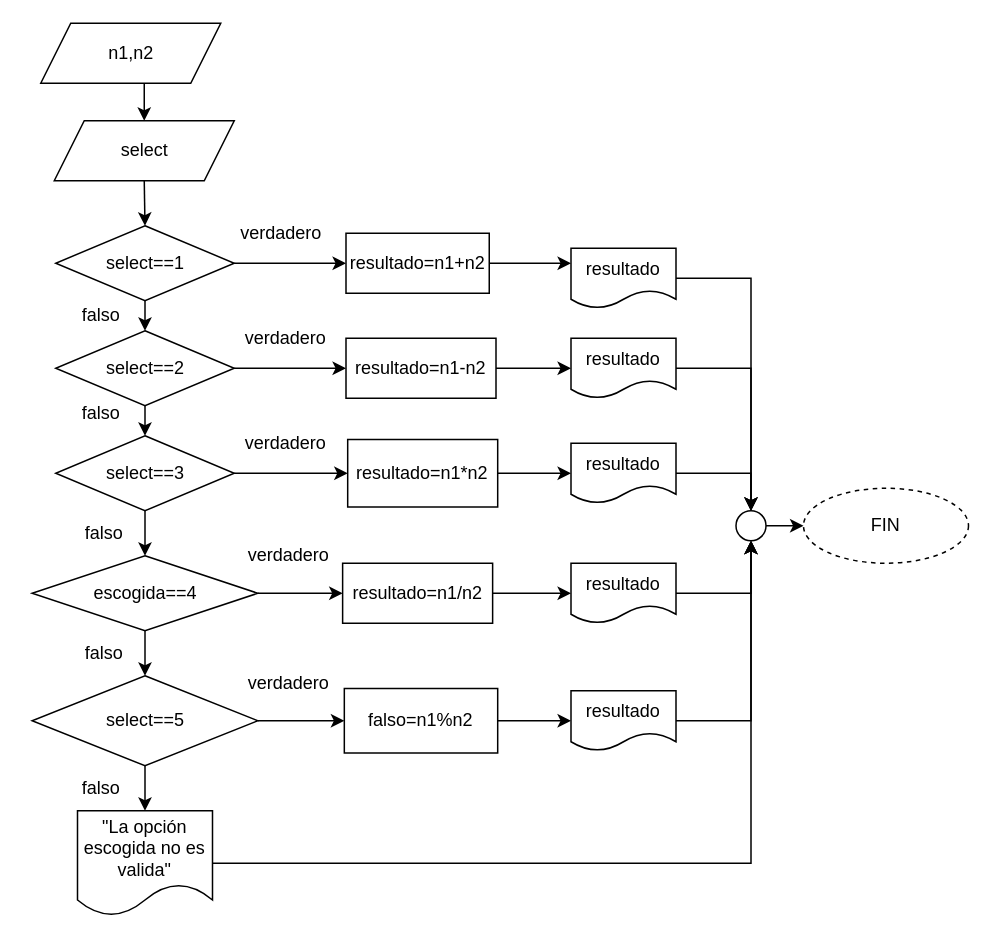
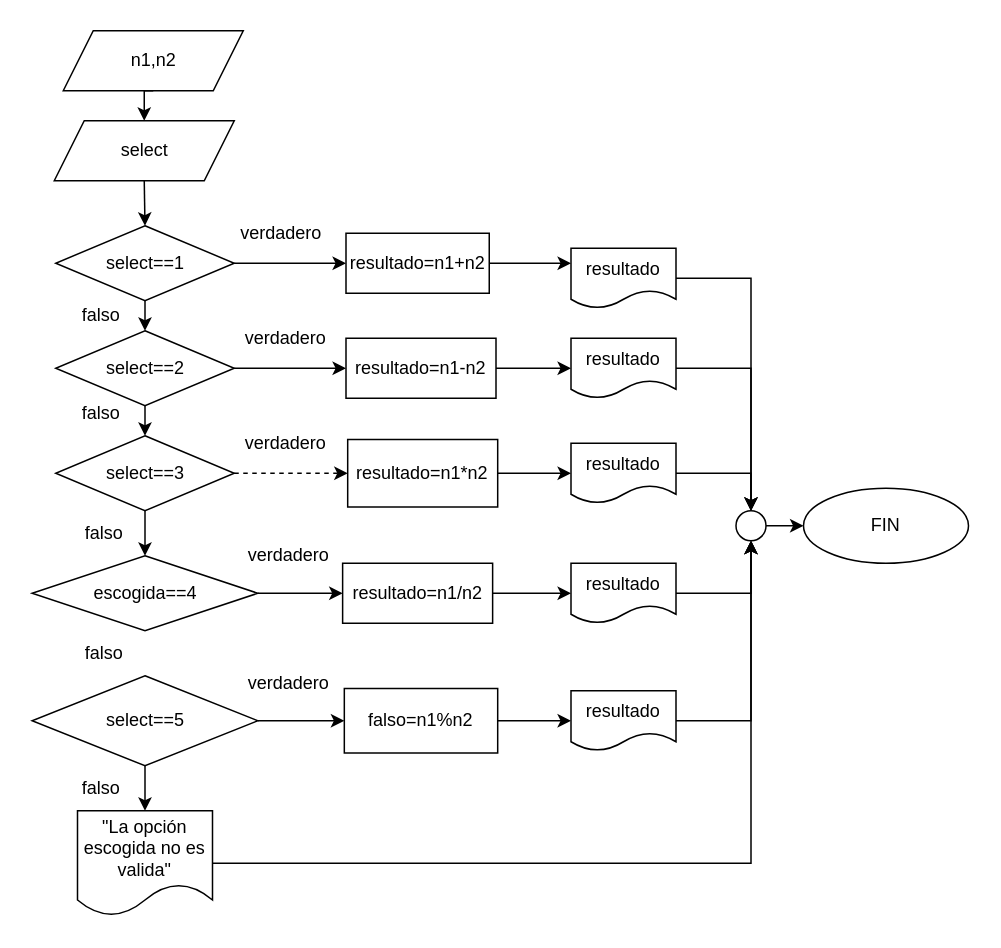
- <mxCell id="3" value="n1,n2" style="shape=parallelogram;perimeter=parallelogramPerimeter;whiteSpace=wrap;html=1;fixedSize=1;" parent="1" vertex="1"><mxGeometry x="26.5" y="15" width="120" height="40" as="geometry" /></mxCell>
+ <mxCell id="3" value="n1,n2" style="shape=parallelogram;perimeter=parallelogramPerimeter;whiteSpace=wrap;html=1;fixedSize=1;" parent="1" vertex="1"><mxGeometry x="41.5" y="20" width="120" height="40" as="geometry" /></mxCell>
- <mxCell id="10" style="edgeStyle=orthogonalEdgeStyle;rounded=0;orthogonalLoop=1;jettySize=auto;html=1;exitX=1;exitY=0.5;exitDx=0;exitDy=0;entryX=0;entryY=0.5;entryDx=0;entryDy=0;" edge="1" parent="1" source="11" target="40"><mxGeometry relative="1" as="geometry" /></mxCell>
+ <mxCell id="10" style="edgeStyle=orthogonalEdgeStyle;rounded=0;orthogonalLoop=1;jettySize=auto;html=1;exitX=1;exitY=0.5;exitDx=0;exitDy=0;entryX=0;entryY=0.5;entryDx=0;entryDy=0;dashed=1;" edge="1" parent="1" source="11" target="40"><mxGeometry relative="1" as="geometry" /></mxCell>
- <mxCell id="21" value="FIN" style="ellipse;whiteSpace=wrap;html=1;dashed=1;" parent="1" vertex="1"><mxGeometry x="535" y="325" width="110" height="50" as="geometry" /></mxCell>
+ <mxCell id="21" value="FIN" style="ellipse;whiteSpace=wrap;html=1;" parent="1" vertex="1"><mxGeometry x="535" y="325" width="110" height="50" as="geometry" /></mxCell>
- <mxCell id="12" style="edgeStyle=orthogonalEdgeStyle;rounded=0;orthogonalLoop=1;jettySize=auto;html=1;exitX=0.5;exitY=1;exitDx=0;exitDy=0;entryX=0.5;entryY=0;entryDx=0;entryDy=0;" parent="1" source="14" target="17" edge="1"><mxGeometry relative="1" as="geometry" /></mxCell>
